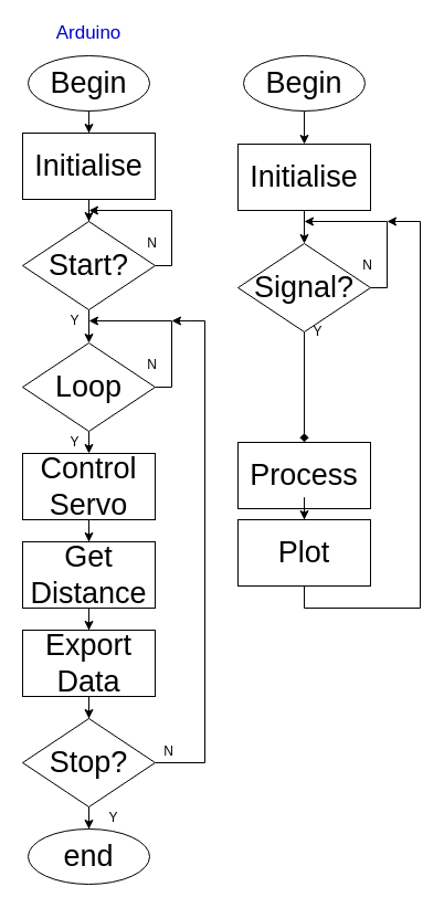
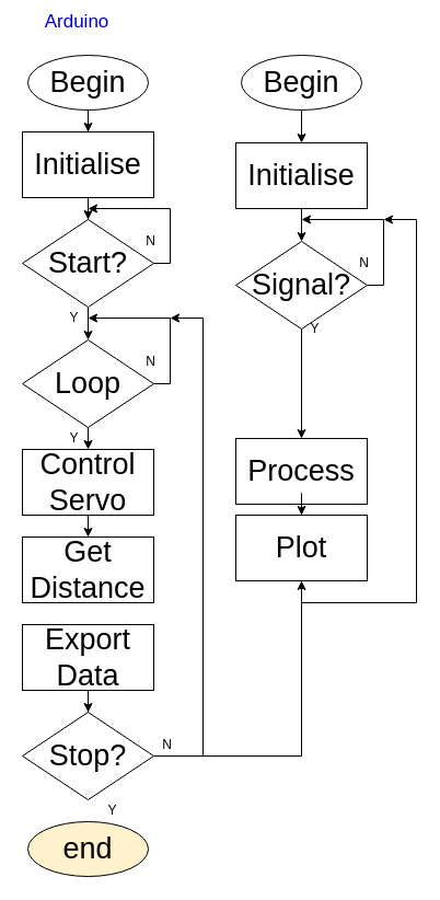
- <mxCell id="18" value="&lt;font style=&quot;font-size: 17px&quot; color=&quot;#0000cc&quot;&gt;Arduino&lt;/font&gt;" style="text;html=1;strokeColor=none;fillColor=none;align=center;verticalAlign=middle;whiteSpace=wrap;rounded=0;" parent="1" vertex="1"><mxGeometry x="60" y="20" width="40" height="20" as="geometry" /></mxCell>
+ <mxCell id="18" value="&lt;font style=&quot;font-size: 17px&quot; color=&quot;#0000cc&quot;&gt;Arduino&lt;/font&gt;" style="text;html=1;strokeColor=none;fillColor=none;align=center;verticalAlign=middle;whiteSpace=wrap;rounded=0;" parent="1" vertex="1"><mxGeometry x="50" y="10" width="40" height="20" as="geometry" /></mxCell>
- <mxCell id="24" value="" style="edgeStyle=orthogonalEdgeStyle;rounded=0;orthogonalLoop=1;jettySize=auto;html=1;entryX=0.5;entryY=0;entryDx=0;entryDy=0;endArrow=diamond;" parent="1" source="26" target="23" edge="1"><mxGeometry relative="1" as="geometry"><mxPoint x="275" y="320" as="targetPoint" /></mxGeometry></mxCell>
+ <mxCell id="24" value="" style="edgeStyle=orthogonalEdgeStyle;rounded=0;orthogonalLoop=1;jettySize=auto;html=1;entryX=0.5;entryY=0;entryDx=0;entryDy=0;" parent="1" source="26" target="23" edge="1"><mxGeometry relative="1" as="geometry"><mxPoint x="275" y="320" as="targetPoint" /></mxGeometry></mxCell>
- <mxCell id="11" value="" style="edgeStyle=orthogonalEdgeStyle;rounded=0;orthogonalLoop=1;jettySize=auto;html=1;" parent="1" source="12" target="15" edge="1"><mxGeometry relative="1" as="geometry" /></mxCell>
- <mxCell id="37" value="" style="edgeStyle=orthogonalEdgeStyle;rounded=0;orthogonalLoop=1;jettySize=auto;html=1;" parent="1" source="38" target="39" edge="1"><mxGeometry relative="1" as="geometry" /></mxCell>
+ <mxCell id="37" value="" style="edgeStyle=orthogonalEdgeStyle;rounded=0;orthogonalLoop=1;jettySize=auto;html=1;" parent="1" source="38" target="29" edge="1"><mxGeometry relative="1" as="geometry" /></mxCell>
- <mxCell id="39" value="&lt;font style=&quot;font-size: 27px&quot;&gt;end&lt;/font&gt;" style="ellipse;whiteSpace=wrap;html=1;" parent="1" vertex="1"><mxGeometry x="25" y="750" width="110" height="50" as="geometry" /></mxCell>
+ <mxCell id="39" value="&lt;font style=&quot;font-size: 27px&quot;&gt;end&lt;/font&gt;" style="ellipse;whiteSpace=wrap;html=1;fillColor=#fff2cc;" parent="1" vertex="1"><mxGeometry x="25" y="750" width="110" height="50" as="geometry" /></mxCell>
